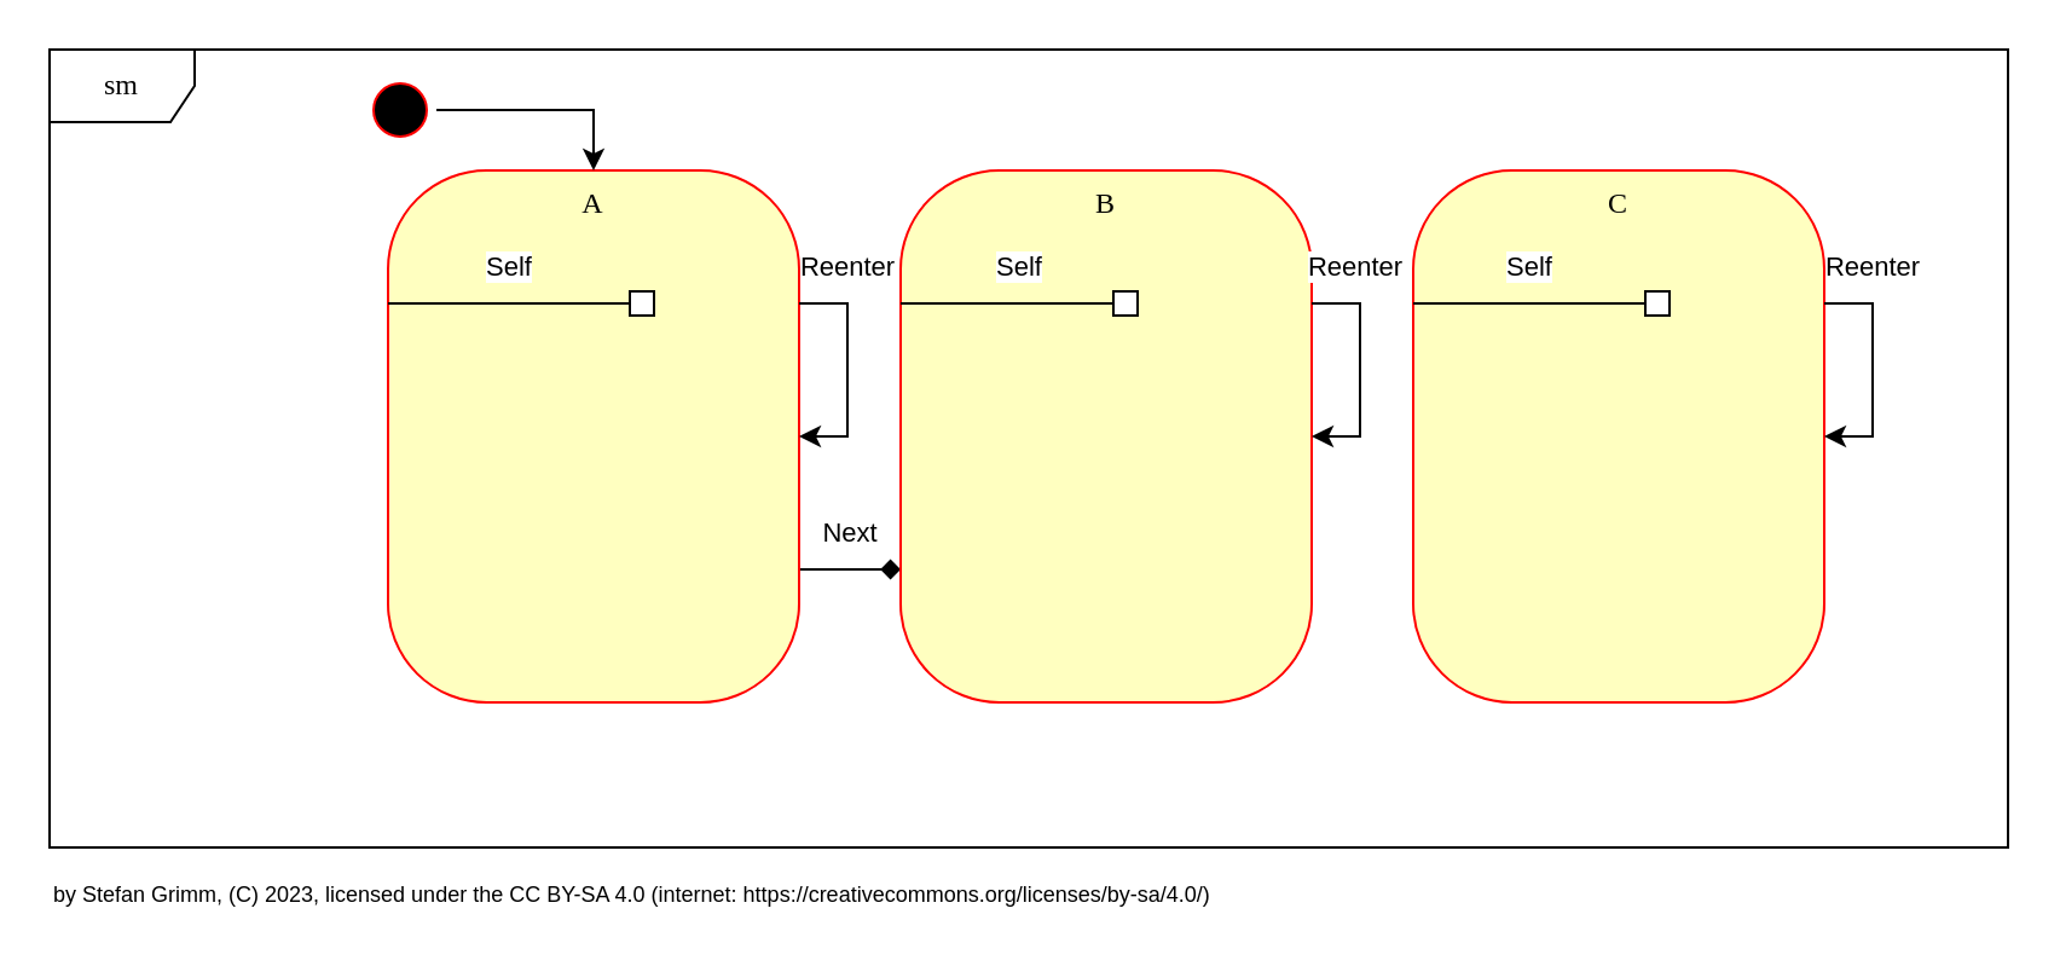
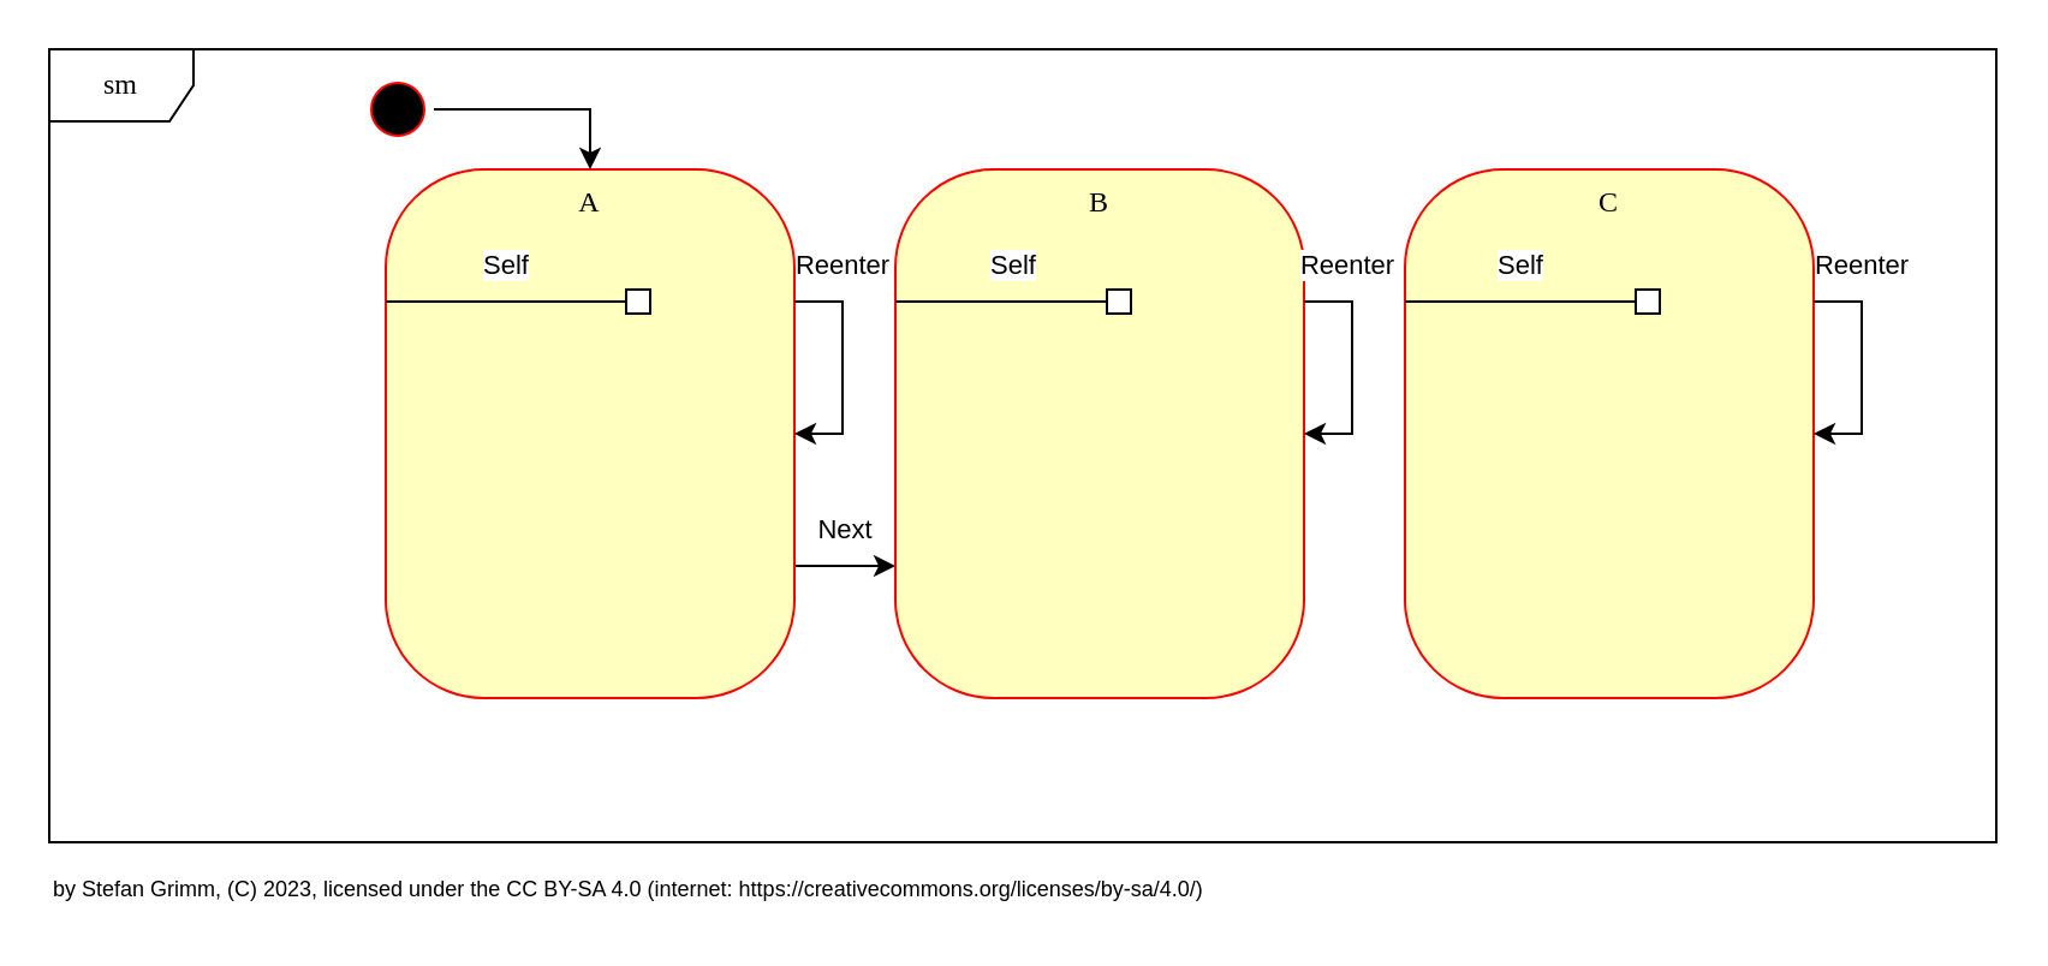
- <mxCell id="3" value="Next" style="edgeStyle=orthogonalEdgeStyle;rounded=0;orthogonalLoop=1;jettySize=auto;html=1;entryX=0;entryY=0.75;entryDx=0;entryDy=0;exitX=1;exitY=0.75;exitDx=0;exitDy=0;endArrow=diamond;" parent="1" source="4" target="10" edge="1"><mxGeometry y="15" relative="1" as="geometry"><mxPoint as="offset" /></mxGeometry></mxCell>
+ <mxCell id="3" value="Next" style="edgeStyle=orthogonalEdgeStyle;rounded=0;orthogonalLoop=1;jettySize=auto;html=1;entryX=0;entryY=0.75;entryDx=0;entryDy=0;exitX=1;exitY=0.75;exitDx=0;exitDy=0;" parent="1" source="4" target="10" edge="1"><mxGeometry y="15" relative="1" as="geometry"><mxPoint as="offset" /></mxGeometry></mxCell>
